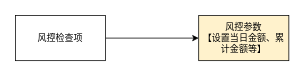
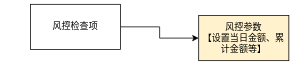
- <mxCell id="3" value="风控检查项" style="rounded=0;whiteSpace=wrap;html=1;" vertex="1" parent="1"><mxGeometry x="20" y="20" width="120" height="60" as="geometry" /></mxCell>
+ <mxCell id="3" value="风控检查项" style="rounded=0;whiteSpace=wrap;html=1;" vertex="1" parent="1"><mxGeometry x="40" y="5" width="120" height="60" as="geometry" /></mxCell>
